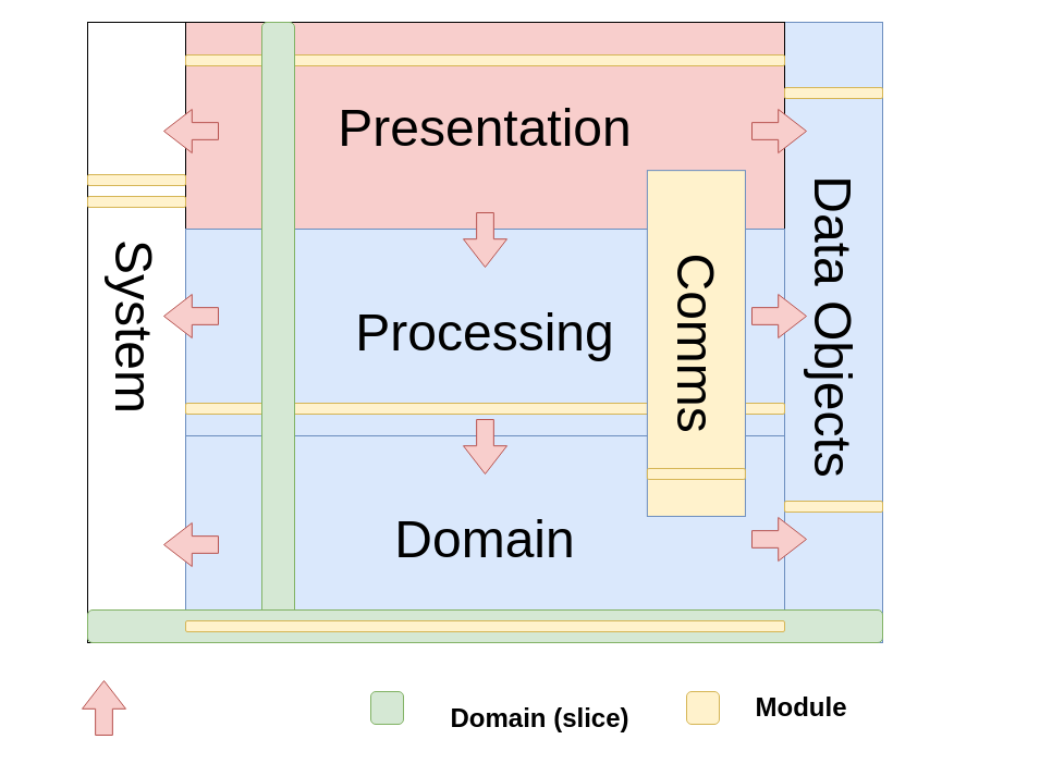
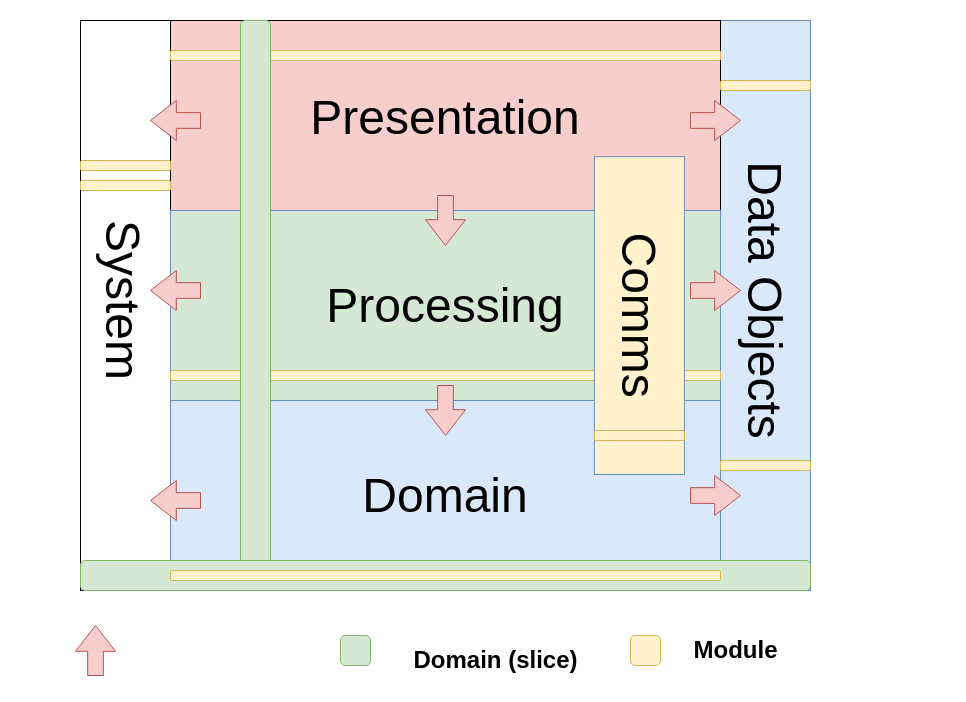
- <mxCell id="6" value="Processing" style="rounded=0;whiteSpace=wrap;html=1;fontSize=48;fillColor=#dae8fc;strokeColor=#6c8ebf;" parent="1" vertex="1"><mxGeometry x="170" y="210" width="550" height="190" as="geometry" /></mxCell>
+ <mxCell id="6" value="Processing" style="rounded=0;whiteSpace=wrap;html=1;fontSize=48;fillColor=#d5e8d4;strokeColor=#6c8ebf;" parent="1" vertex="1"><mxGeometry x="170" y="210" width="550" height="190" as="geometry" /></mxCell>
